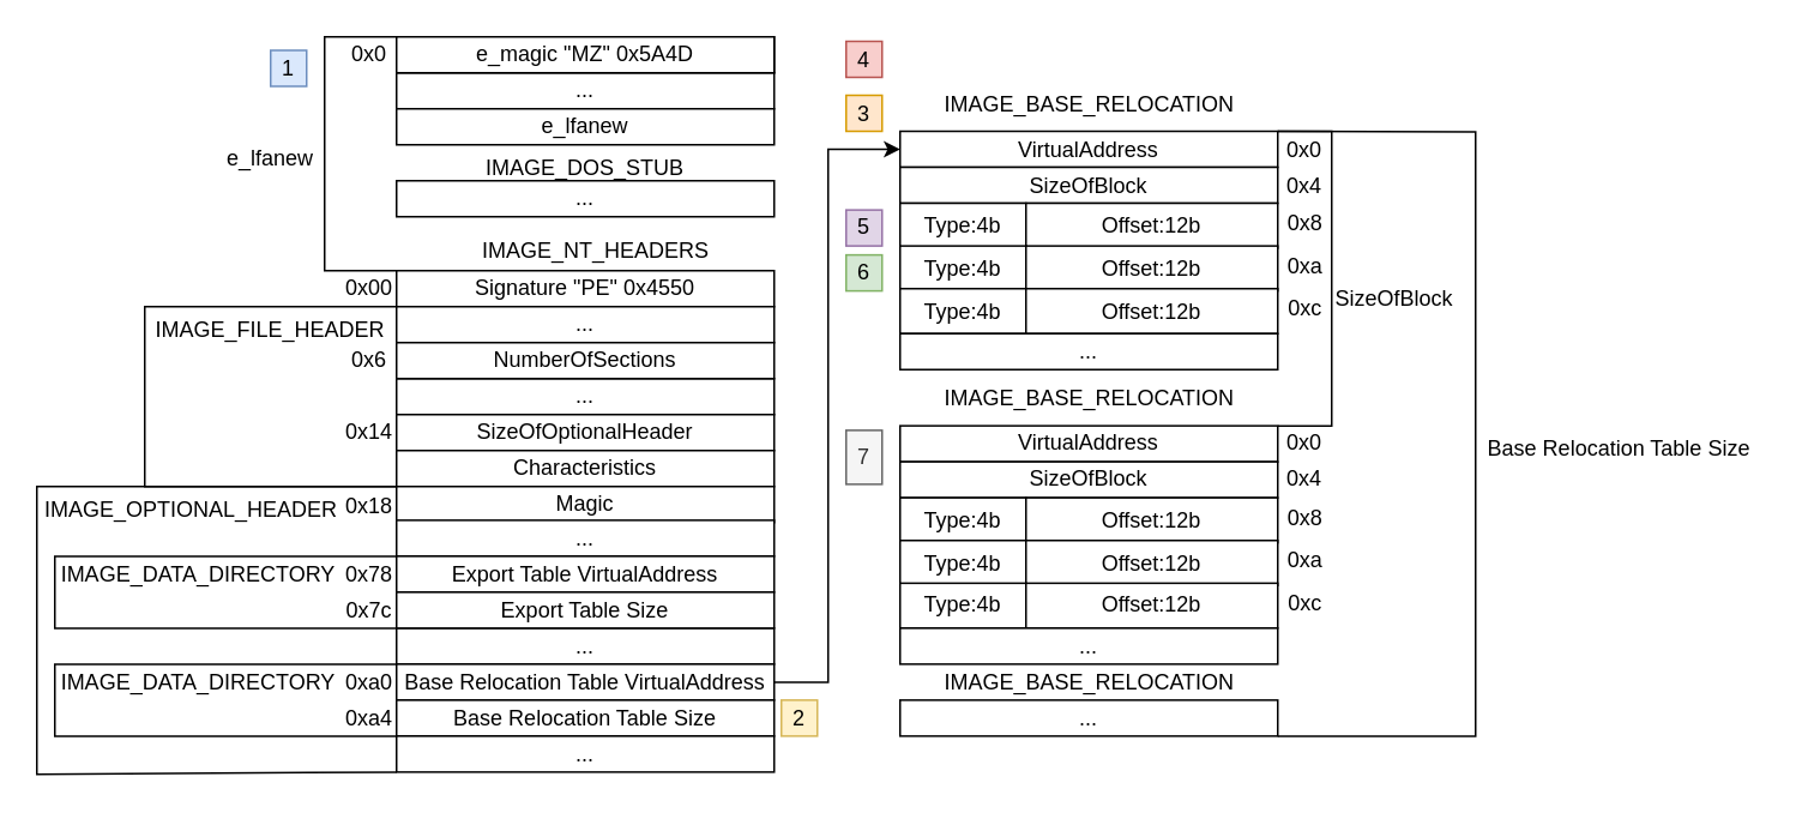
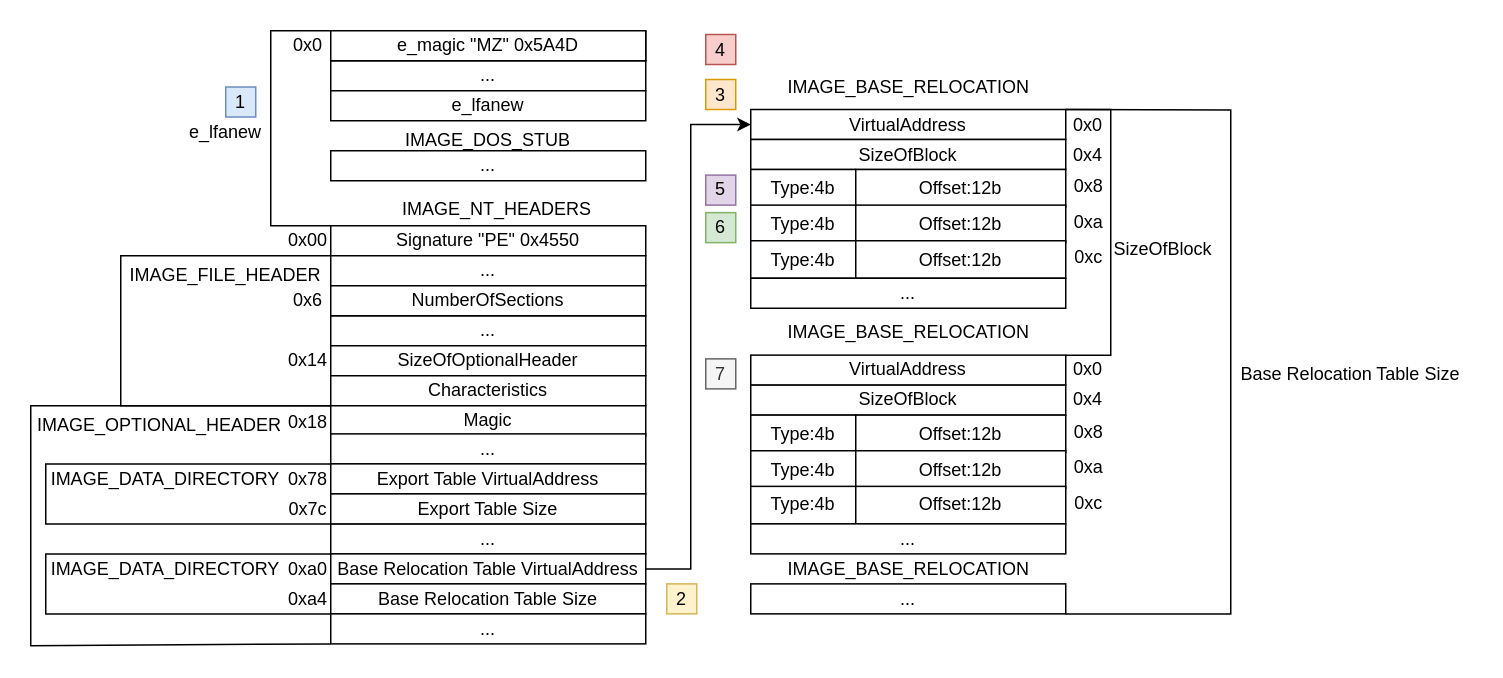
- <mxCell id="12" value="1" style="text;html=1;strokeColor=#6c8ebf;fillColor=#dae8fc;align=center;verticalAlign=middle;whiteSpace=wrap;rounded=0;" vertex="1" parent="1"><mxGeometry x="150" y="27.5" width="20" height="20" as="geometry" /></mxCell>
+ <mxCell id="12" value="1" style="text;html=1;strokeColor=#6c8ebf;fillColor=#dae8fc;align=center;verticalAlign=middle;whiteSpace=wrap;rounded=0;" vertex="1" parent="1"><mxGeometry x="150" y="57.5" width="20" height="20" as="geometry" /></mxCell>
- <mxCell id="84" value="7" style="text;html=1;strokeColor=#666666;fillColor=#f5f5f5;align=center;verticalAlign=middle;whiteSpace=wrap;rounded=0;fontColor=#333333;" vertex="1" parent="1"><mxGeometry x="470" y="238.75" width="20" height="30" as="geometry" /></mxCell>
+ <mxCell id="84" value="7" style="text;html=1;strokeColor=#666666;fillColor=#f5f5f5;align=center;verticalAlign=middle;whiteSpace=wrap;rounded=0;fontColor=#333333;" vertex="1" parent="1"><mxGeometry x="470" y="238.75" width="20" height="20" as="geometry" /></mxCell>
- <mxCell id="38" value="2" style="text;html=1;strokeColor=#d6b656;fillColor=#fff2cc;align=center;verticalAlign=middle;whiteSpace=wrap;rounded=0;" vertex="1" parent="1"><mxGeometry x="434" y="388.75" width="20" height="20" as="geometry" /></mxCell>
+ <mxCell id="38" value="2" style="text;html=1;strokeColor=#d6b656;fillColor=#fff2cc;align=center;verticalAlign=middle;whiteSpace=wrap;rounded=0;" vertex="1" parent="1"><mxGeometry x="444" y="388.75" width="20" height="20" as="geometry" /></mxCell>
